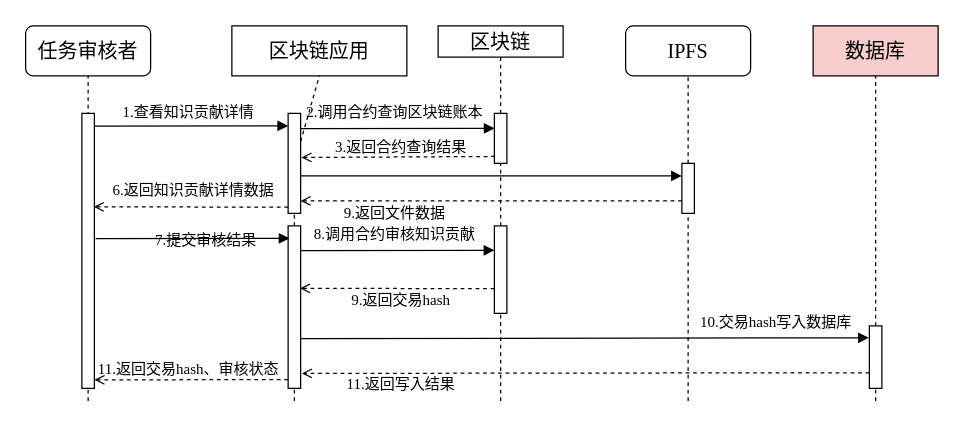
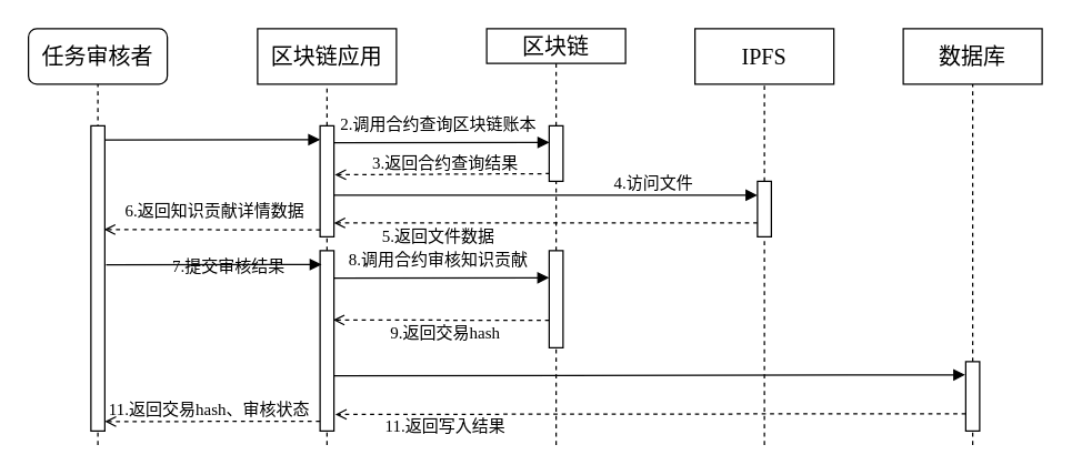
- <mxCell id="4" value="&lt;span style=&quot;font-size: 16px&quot;&gt;区块链应用&lt;/span&gt;" style="rounded=0;whiteSpace=wrap;html=1;fontFamily=宋体;fontSource=https%3A%2F%2Ffonts.googleapis.com%2Fcss%3Ffamily%3D%25E5%25AE%258B%25E4%25BD%2593;fontSize=11;" vertex="1" parent="1"><mxGeometry x="185" y="20" width="140" height="40" as="geometry" /></mxCell>
+ <mxCell id="4" value="&lt;span style=&quot;font-size: 16px&quot;&gt;区块链应用&lt;/span&gt;" style="rounded=0;whiteSpace=wrap;html=1;fontFamily=宋体;fontSource=https%3A%2F%2Ffonts.googleapis.com%2Fcss%3Ffamily%3D%25E5%25AE%258B%25E4%25BD%2593;fontSize=11;" vertex="1" parent="1"><mxGeometry x="185" y="20" width="100" height="40" as="geometry" /></mxCell>
- <mxCell id="7" value="&lt;span style=&quot;font-size: 16px&quot;&gt;&lt;font face=&quot;Times New Roman&quot;&gt;IPFS&lt;/font&gt;&lt;/span&gt;" style="whiteSpace=wrap;html=1;fontFamily=宋体;fontSource=https%3A%2F%2Ffonts.googleapis.com%2Fcss%3Ffamily%3D%25E5%25AE%258B%25E4%25BD%2593;fontSize=11;rounded=1;" vertex="1" parent="1"><mxGeometry x="500" y="20" width="100" height="40" as="geometry" /></mxCell>
+ <mxCell id="7" value="&lt;span style=&quot;font-size: 16px&quot;&gt;&lt;font face=&quot;Times New Roman&quot;&gt;IPFS&lt;/font&gt;&lt;/span&gt;" style="rounded=0;whiteSpace=wrap;html=1;fontFamily=宋体;fontSource=https%3A%2F%2Ffonts.googleapis.com%2Fcss%3Ffamily%3D%25E5%25AE%258B%25E4%25BD%2593;fontSize=11;" vertex="1" parent="1"><mxGeometry x="500" y="20" width="100" height="40" as="geometry" /></mxCell>
- <mxCell id="10" value="&lt;span style=&quot;font-size: 16px&quot;&gt;数据库&lt;/span&gt;" style="rounded=0;whiteSpace=wrap;html=1;fontFamily=宋体;fontSource=https%3A%2F%2Ffonts.googleapis.com%2Fcss%3Ffamily%3D%25E5%25AE%258B%25E4%25BD%2593;fontSize=11;fillColor=#f8cecc;" vertex="1" parent="1"><mxGeometry x="650" y="20" width="100" height="40" as="geometry" /></mxCell>
+ <mxCell id="10" value="&lt;span style=&quot;font-size: 16px&quot;&gt;数据库&lt;/span&gt;" style="rounded=0;whiteSpace=wrap;html=1;fontFamily=宋体;fontSource=https%3A%2F%2Ffonts.googleapis.com%2Fcss%3Ffamily%3D%25E5%25AE%258B%25E4%25BD%2593;fontSize=11;" vertex="1" parent="1"><mxGeometry x="650" y="20" width="100" height="40" as="geometry" /></mxCell>
- <mxCell id="16" value="&lt;font style=&quot;font-size: 12px&quot;&gt;&lt;font face=&quot;Times New Roman&quot;&gt;1.&lt;/font&gt;查看知识贡献详情&lt;/font&gt;" style="text;html=1;align=center;verticalAlign=middle;resizable=0;points=[];autosize=1;strokeColor=none;fillColor=none;fontSize=16;fontFamily=宋体;" vertex="1" parent="1"><mxGeometry x="90" y="72" width="120" height="30" as="geometry" /></mxCell>
+ <mxCell id="27" value="&lt;font style=&quot;font-size: 12px&quot;&gt;&lt;font face=&quot;Times New Roman&quot;&gt;4.&lt;/font&gt;访问文件&lt;/font&gt;" style="text;html=1;align=center;verticalAlign=middle;resizable=0;points=[];autosize=1;strokeColor=none;fillColor=none;fontSize=16;fontFamily=宋体;" vertex="1" parent="1"><mxGeometry x="435" y="115" width="70" height="30" as="geometry" /></mxCell>
- <mxCell id="29" value="&lt;font style=&quot;font-size: 12px&quot;&gt;&lt;font face=&quot;Times New Roman&quot;&gt;9.&lt;/font&gt;返回文件数据&lt;/font&gt;" style="text;html=1;align=center;verticalAlign=middle;resizable=0;points=[];autosize=1;strokeColor=none;fillColor=none;fontSize=16;fontFamily=宋体;" vertex="1" parent="1"><mxGeometry x="265" y="153" width="100" height="30" as="geometry" /></mxCell>
+ <mxCell id="29" value="&lt;font style=&quot;font-size: 12px&quot;&gt;&lt;font face=&quot;Times New Roman&quot;&gt;5.&lt;/font&gt;返回文件数据&lt;/font&gt;" style="text;html=1;align=center;verticalAlign=middle;resizable=0;points=[];autosize=1;strokeColor=none;fillColor=none;fontSize=16;fontFamily=宋体;" vertex="1" parent="1"><mxGeometry x="265" y="153" width="100" height="30" as="geometry" /></mxCell>
- <mxCell id="43" value="&lt;font style=&quot;font-size: 12px&quot;&gt;&lt;font face=&quot;Times New Roman&quot;&gt;10.&lt;/font&gt;交易&lt;font face=&quot;Times New Roman&quot;&gt;hash&lt;/font&gt;写入数据库&lt;/font&gt;" style="text;html=1;align=center;verticalAlign=middle;resizable=0;points=[];autosize=1;strokeColor=none;fillColor=none;fontSize=16;fontFamily=宋体;" vertex="1" parent="1"><mxGeometry x="550" y="240" width="140" height="30" as="geometry" /></mxCell>
